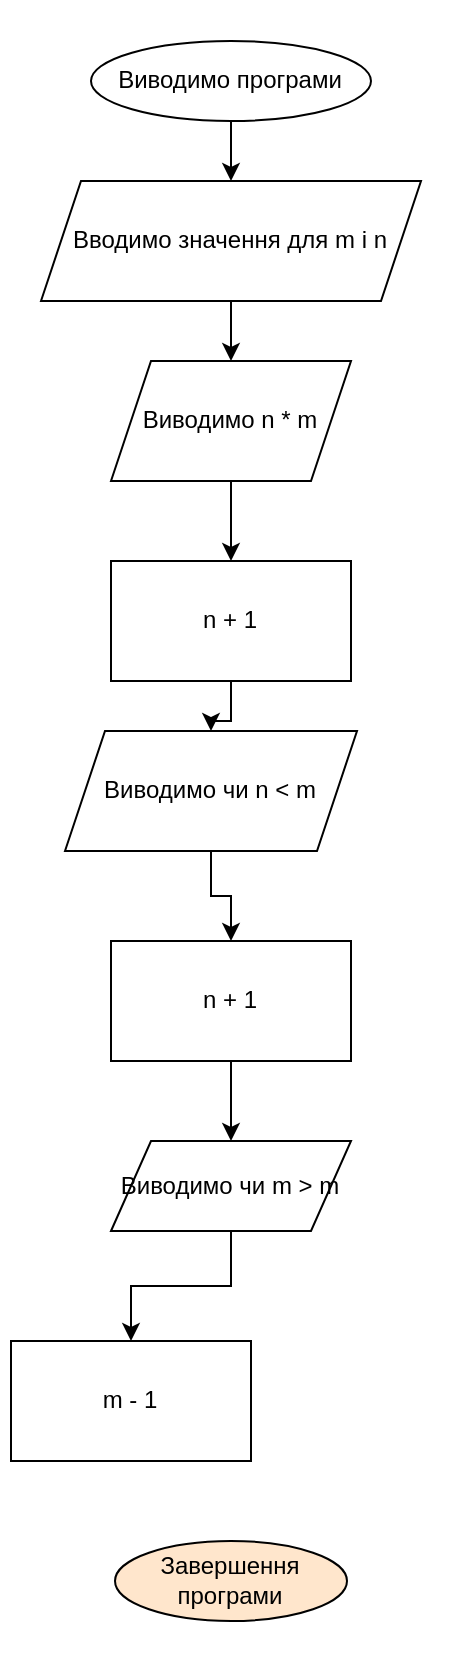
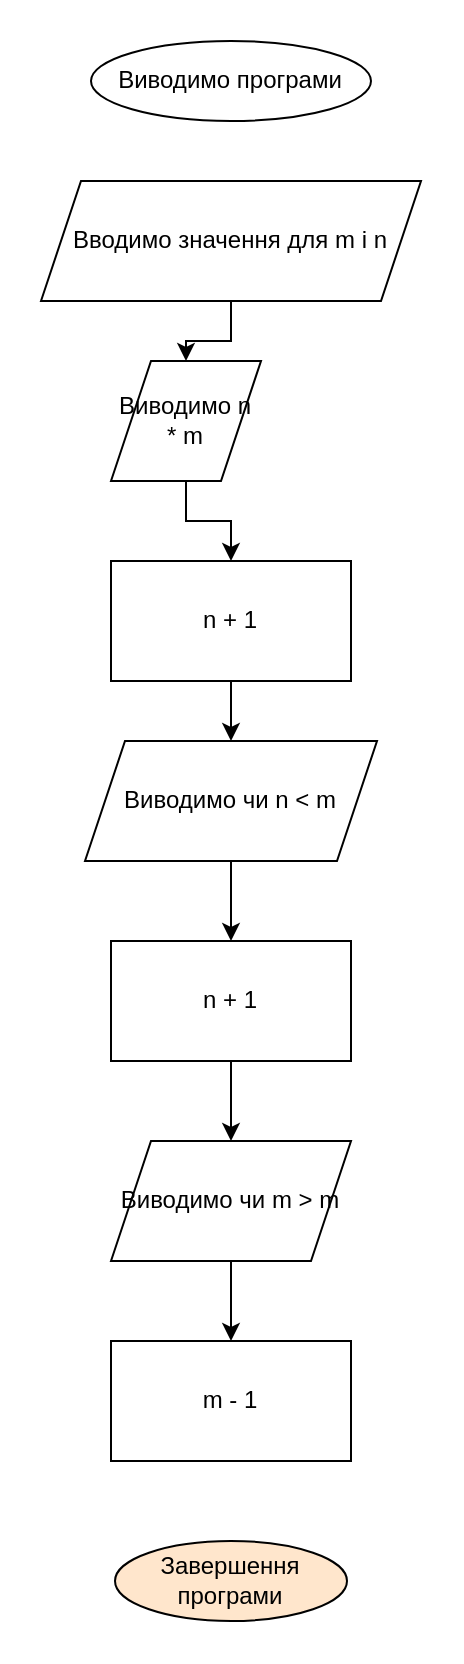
- <mxCell id="2" style="edgeStyle=orthogonalEdgeStyle;rounded=0;orthogonalLoop=1;jettySize=auto;html=1;entryX=0.5;entryY=0;entryDx=0;entryDy=0;" edge="1" parent="1" source="3" target="5"><mxGeometry relative="1" as="geometry" /></mxCell>
- <mxCell id="7" value="Виводимо n * m" style="shape=parallelogram;perimeter=parallelogramPerimeter;whiteSpace=wrap;html=1;fixedSize=1;" vertex="1" parent="1"><mxGeometry x="55" y="180" width="120" height="60" as="geometry" /></mxCell>
+ <mxCell id="7" value="Виводимо n * m" style="shape=parallelogram;perimeter=parallelogramPerimeter;whiteSpace=wrap;html=1;fixedSize=1;" vertex="1" parent="1"><mxGeometry x="55" y="180" width="75" height="60" as="geometry" /></mxCell>
- <mxCell id="11" value="Виводимо чи n &amp;lt; m" style="shape=parallelogram;perimeter=parallelogramPerimeter;whiteSpace=wrap;html=1;fixedSize=1;" vertex="1" parent="1"><mxGeometry x="32" y="365" width="146" height="60" as="geometry" /></mxCell>
+ <mxCell id="11" value="Виводимо чи n &amp;lt; m" style="shape=parallelogram;perimeter=parallelogramPerimeter;whiteSpace=wrap;html=1;fixedSize=1;" vertex="1" parent="1"><mxGeometry x="42" y="370" width="146" height="60" as="geometry" /></mxCell>
- <mxCell id="15" value="Виводимо чи m &amp;gt; m" style="shape=parallelogram;perimeter=parallelogramPerimeter;whiteSpace=wrap;html=1;fixedSize=1;" vertex="1" parent="1"><mxGeometry x="55" y="570" width="120" height="45" as="geometry" /></mxCell>
+ <mxCell id="15" value="Виводимо чи m &amp;gt; m" style="shape=parallelogram;perimeter=parallelogramPerimeter;whiteSpace=wrap;html=1;fixedSize=1;" vertex="1" parent="1"><mxGeometry x="55" y="570" width="120" height="60" as="geometry" /></mxCell>
- <mxCell id="16" value="m - 1" style="whiteSpace=wrap;html=1;" vertex="1" parent="1"><mxGeometry x="5" y="670" width="120" height="60" as="geometry" /></mxCell>
+ <mxCell id="16" value="m - 1" style="whiteSpace=wrap;html=1;" vertex="1" parent="1"><mxGeometry x="55" y="670" width="120" height="60" as="geometry" /></mxCell>
